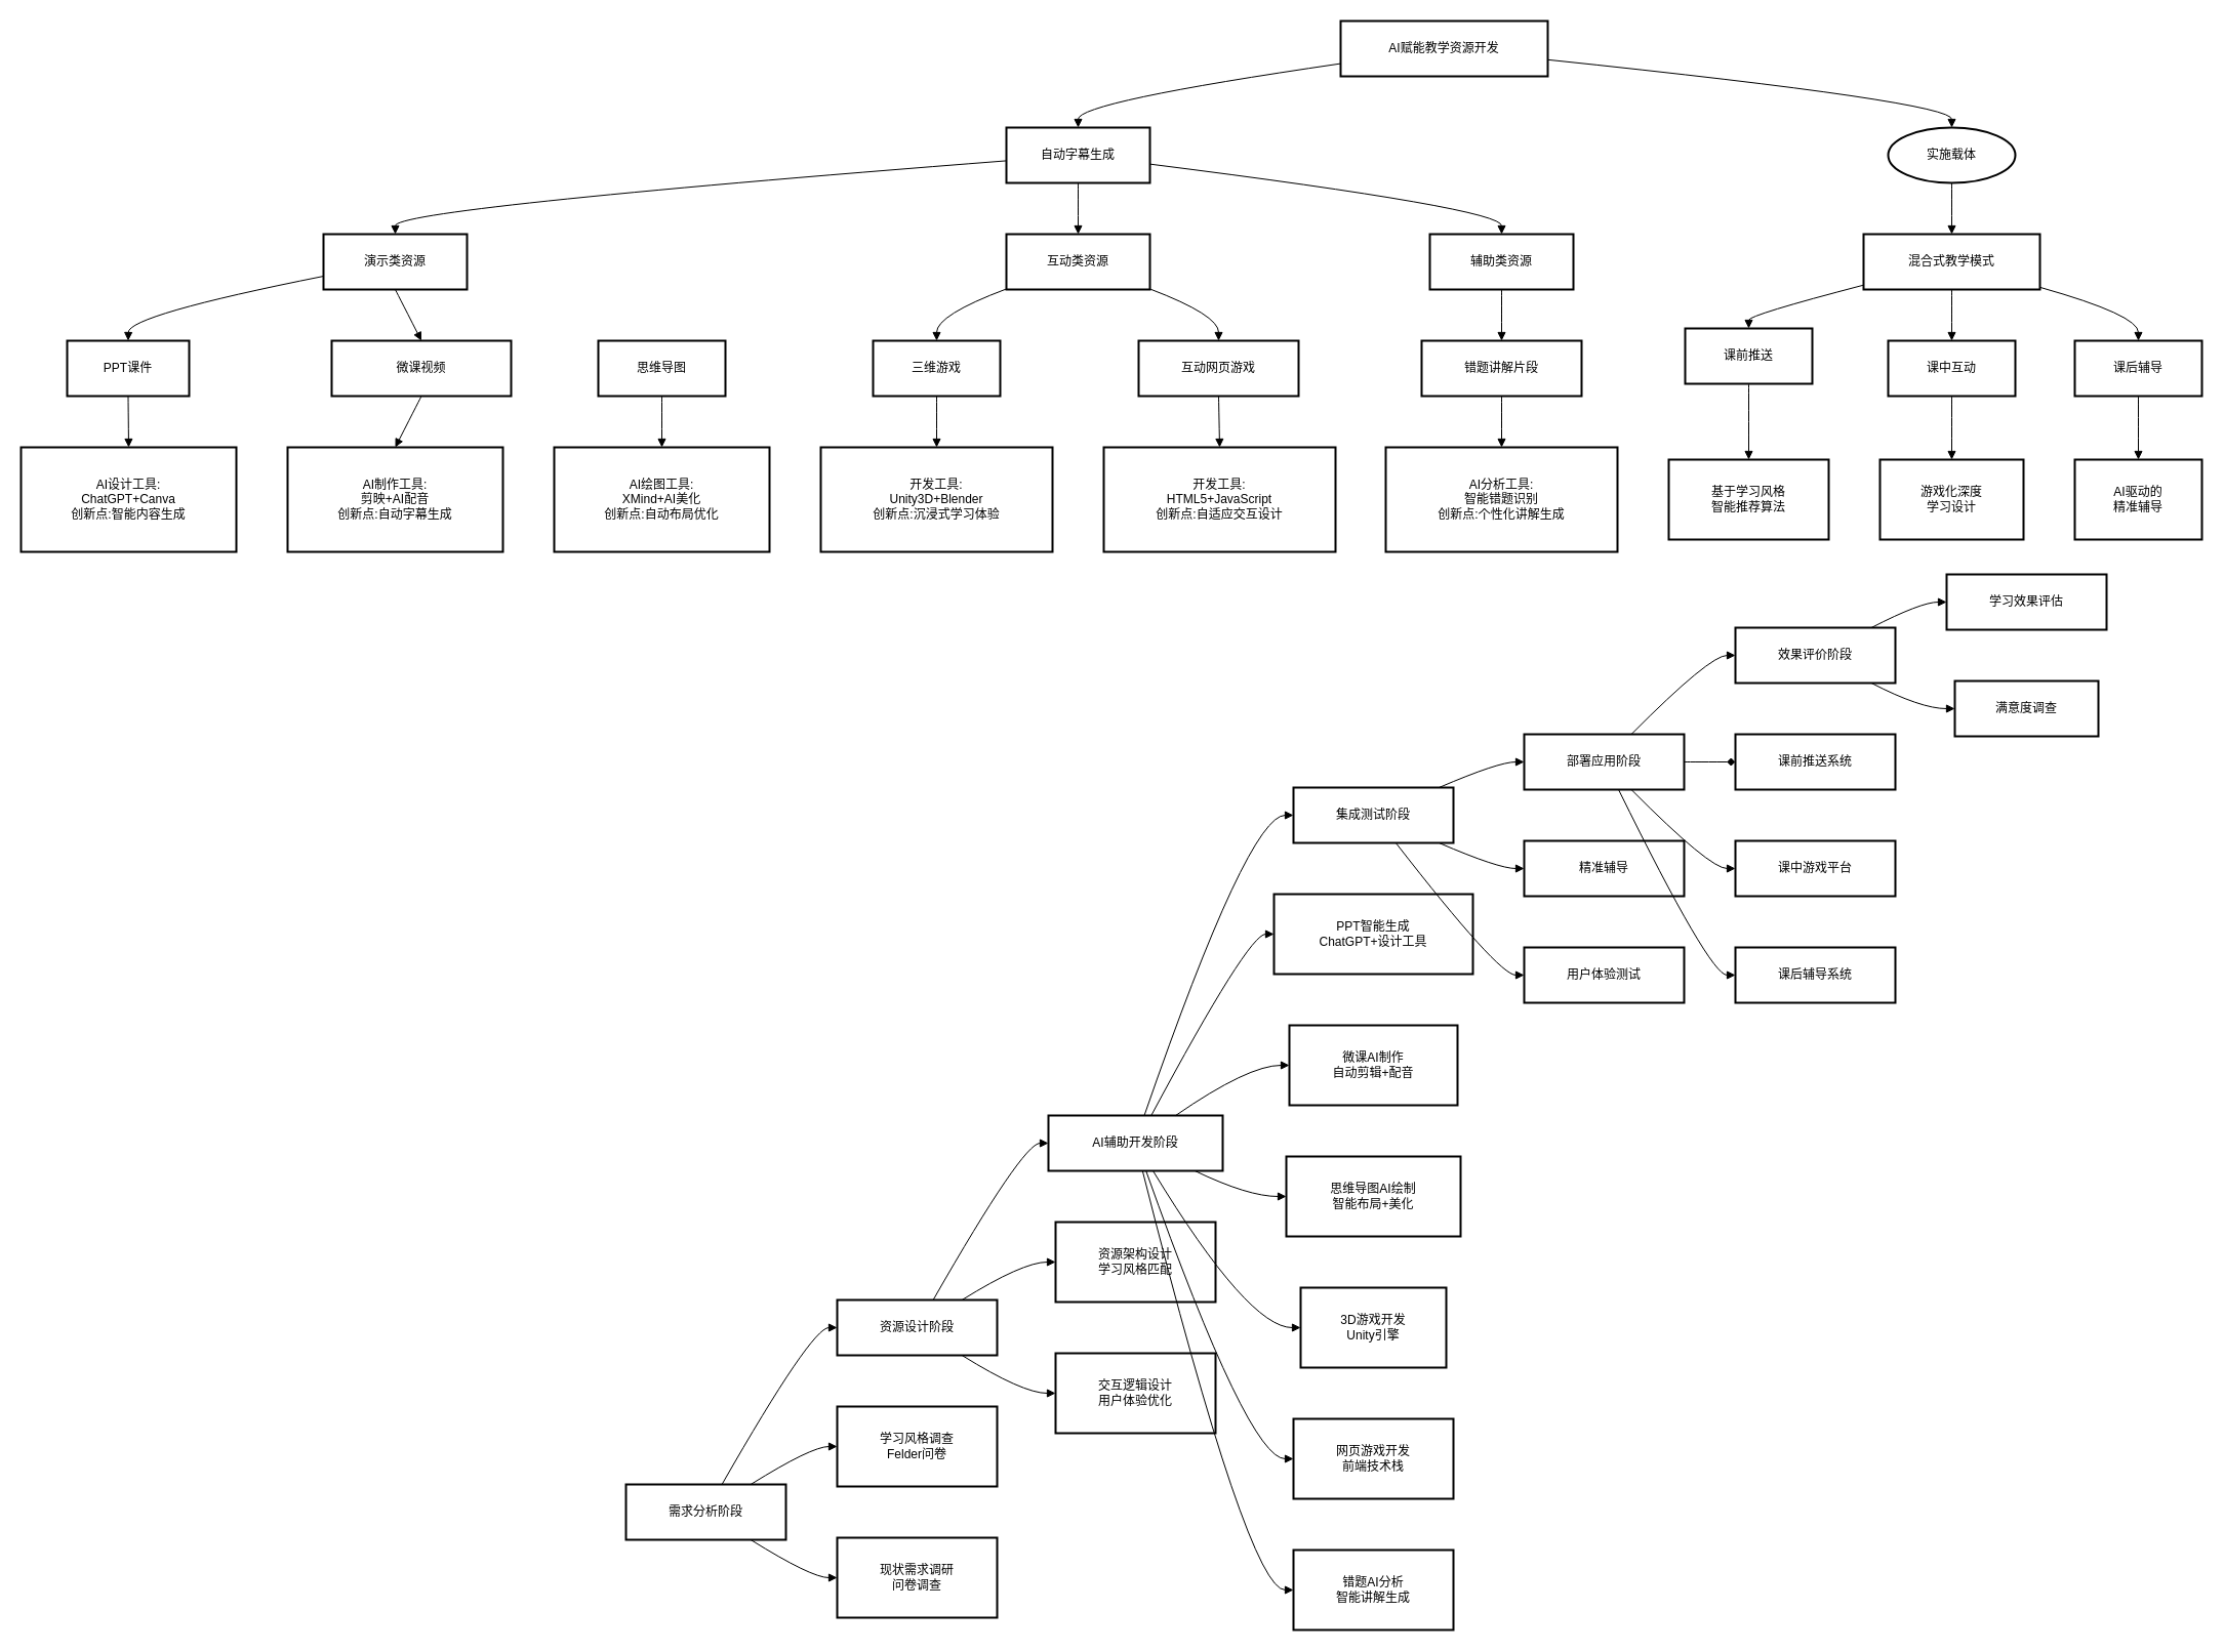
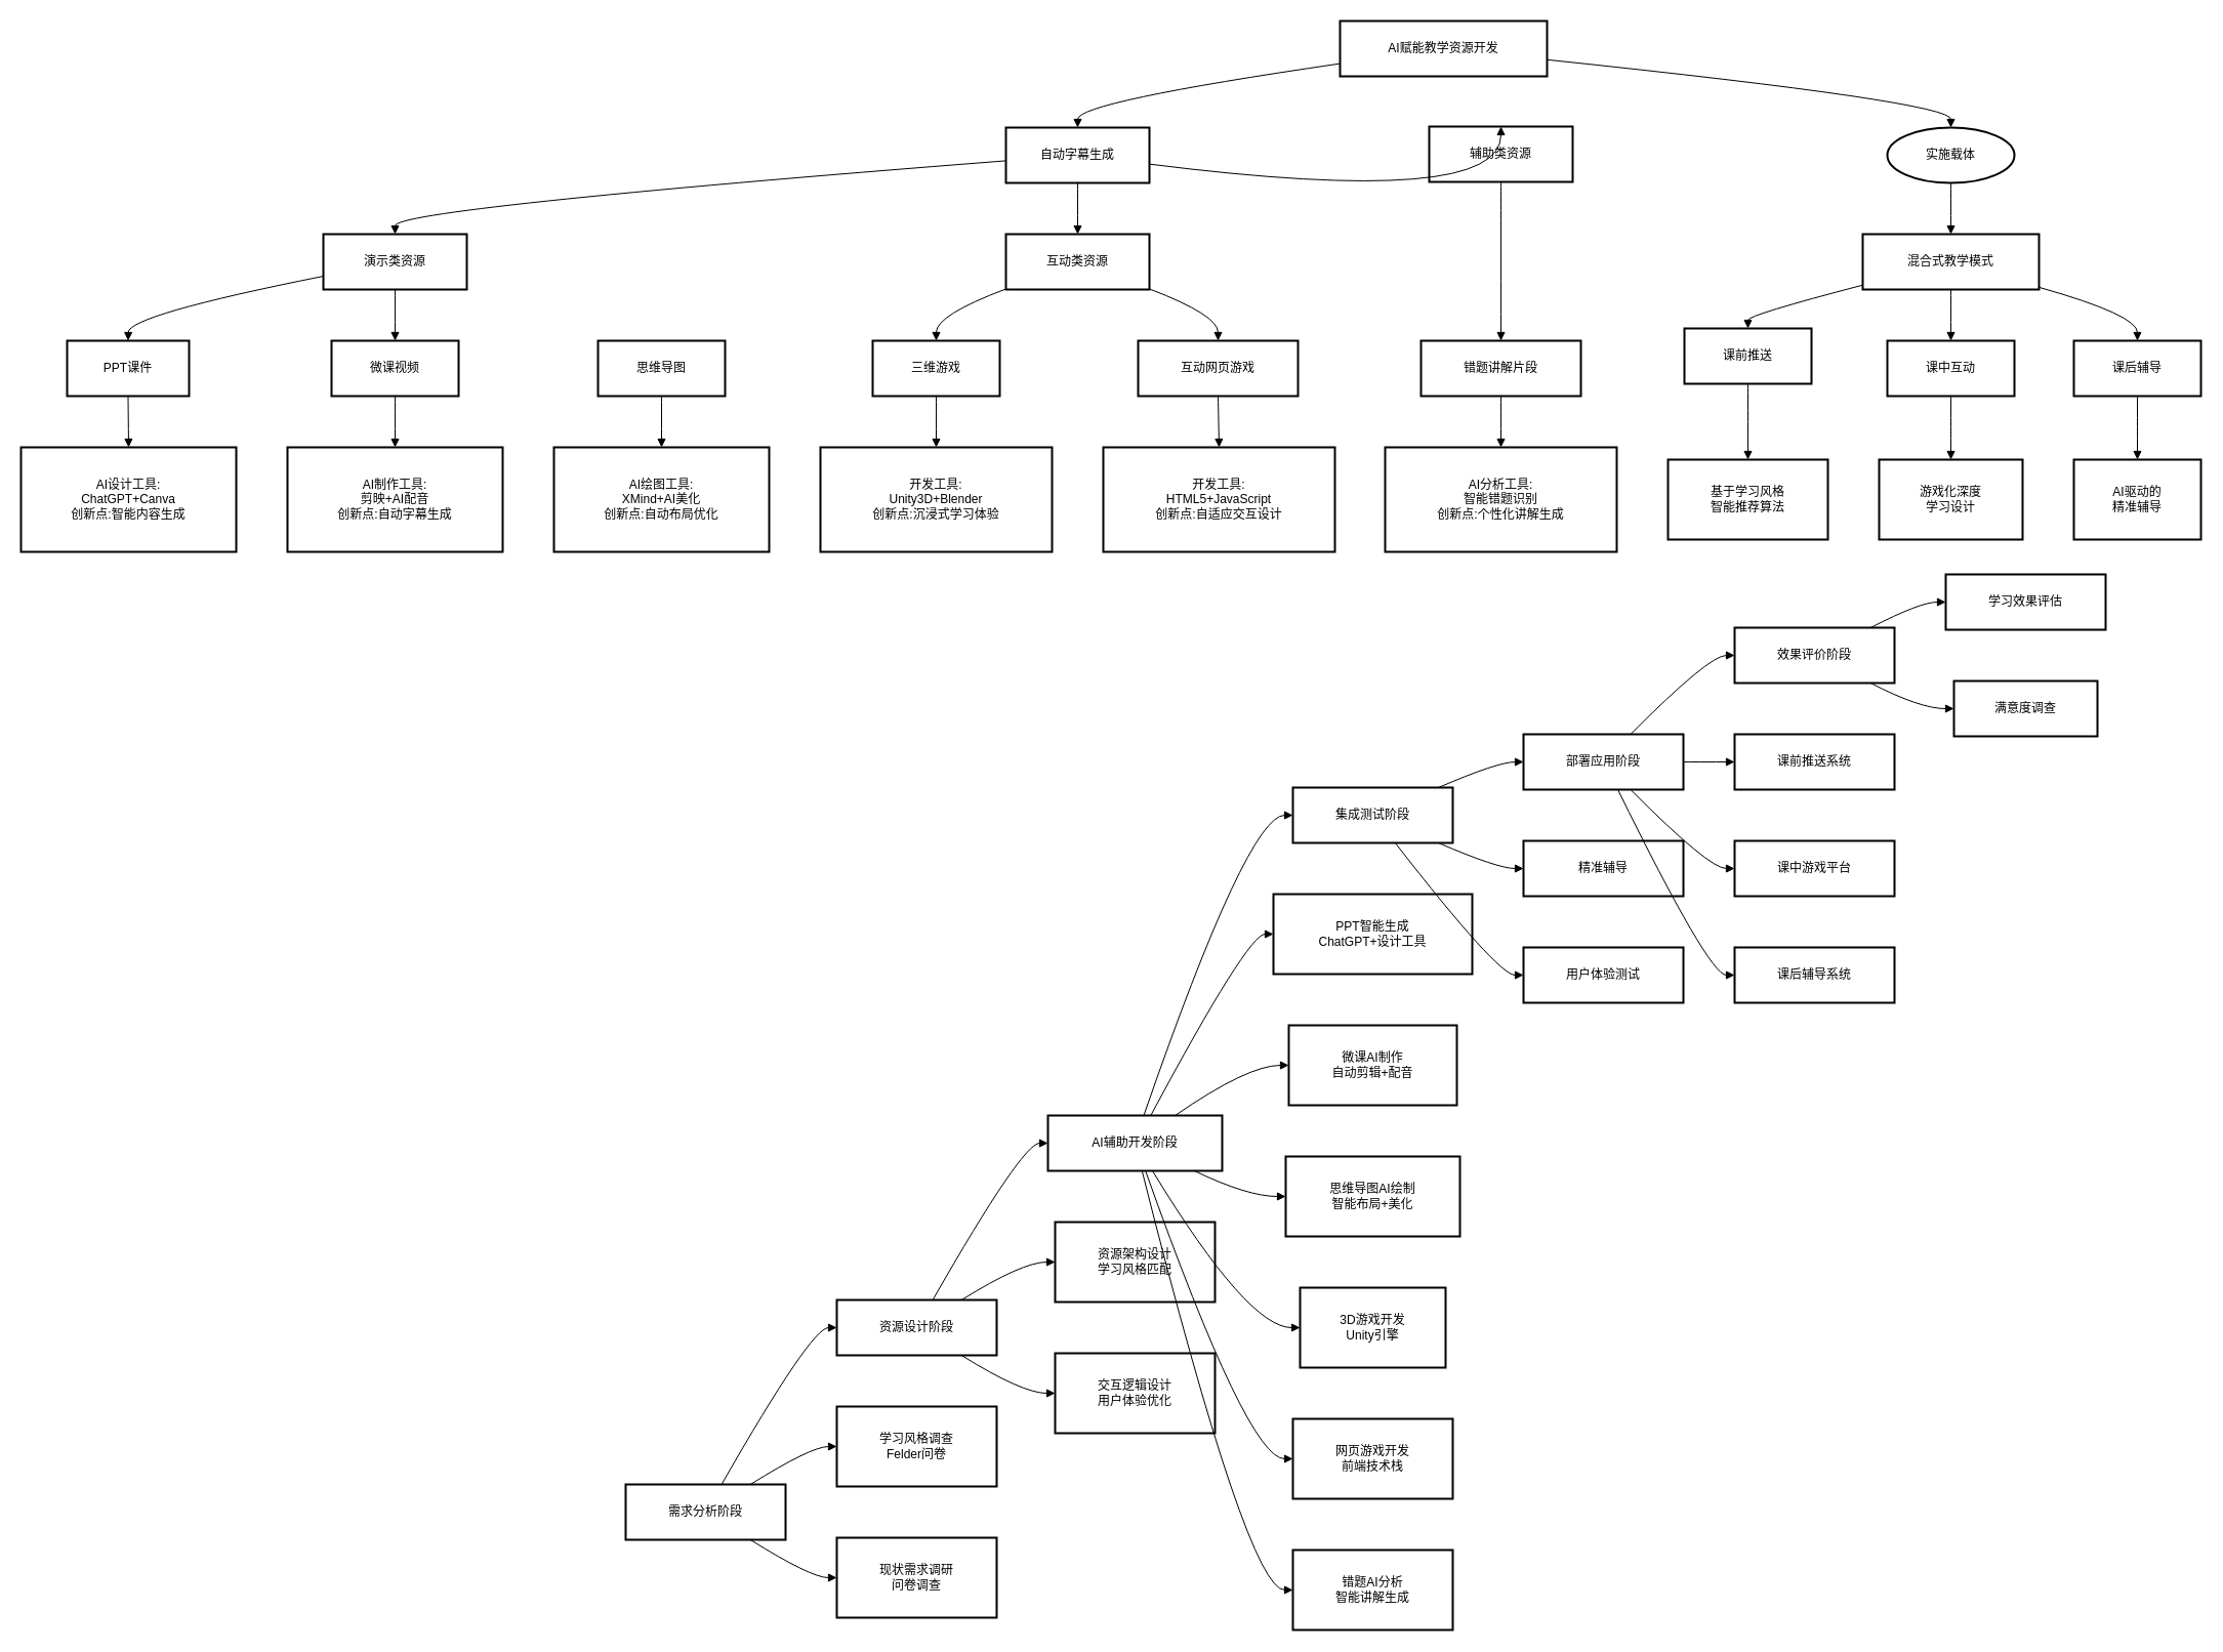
- <mxCell id="7" value="辅助类资源" style="whiteSpace=wrap;strokeWidth=2;" vertex="1" parent="1"><mxGeometry x="1394" y="228" width="140" height="54" as="geometry" /></mxCell>
+ <mxCell id="7" value="辅助类资源" style="whiteSpace=wrap;strokeWidth=2;" vertex="1" parent="1"><mxGeometry x="1394" y="123" width="140" height="54" as="geometry" /></mxCell>
- <mxCell id="9" value="微课视频" style="whiteSpace=wrap;strokeWidth=2;" vertex="1" parent="1"><mxGeometry x="323" y="332" width="175" height="54" as="geometry" /></mxCell>
+ <mxCell id="9" value="微课视频" style="whiteSpace=wrap;strokeWidth=2;" vertex="1" parent="1"><mxGeometry x="323" y="332" width="124" height="54" as="geometry" /></mxCell>
- <mxCell id="90" value="" style="curved=1;startArrow=none;endArrow=diamond;exitX=1;exitY=0.5;entryX=0;entryY=0.5;rounded=0;" edge="1" parent="1" source="54" target="68"><mxGeometry relative="1" as="geometry"><Array as="points" /></mxGeometry></mxCell>
+ <mxCell id="90" value="" style="curved=1;startArrow=none;endArrow=block;exitX=1;exitY=0.5;entryX=0;entryY=0.5;rounded=0;" edge="1" parent="1" source="54" target="68"><mxGeometry relative="1" as="geometry"><Array as="points" /></mxGeometry></mxCell>
